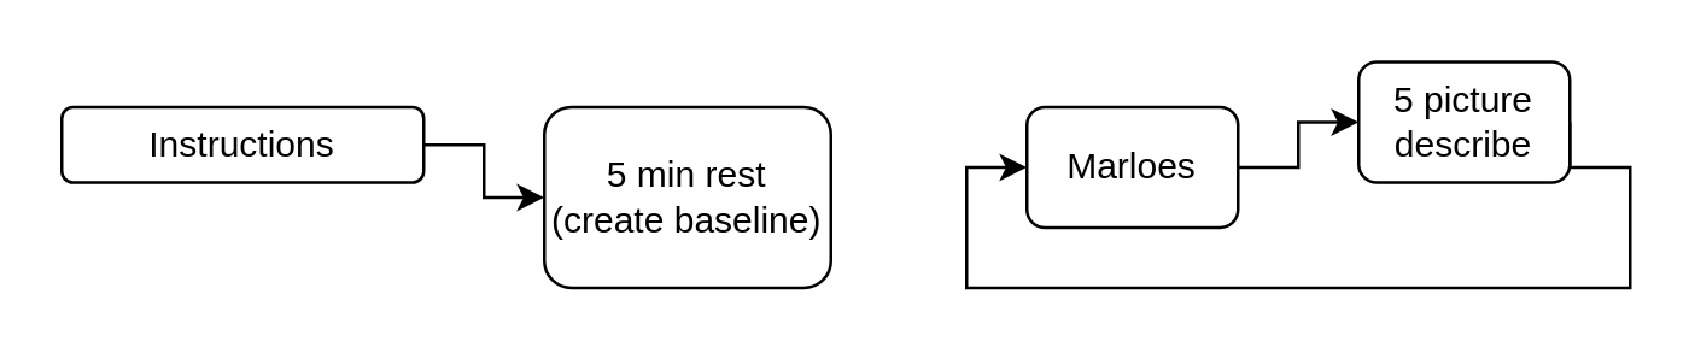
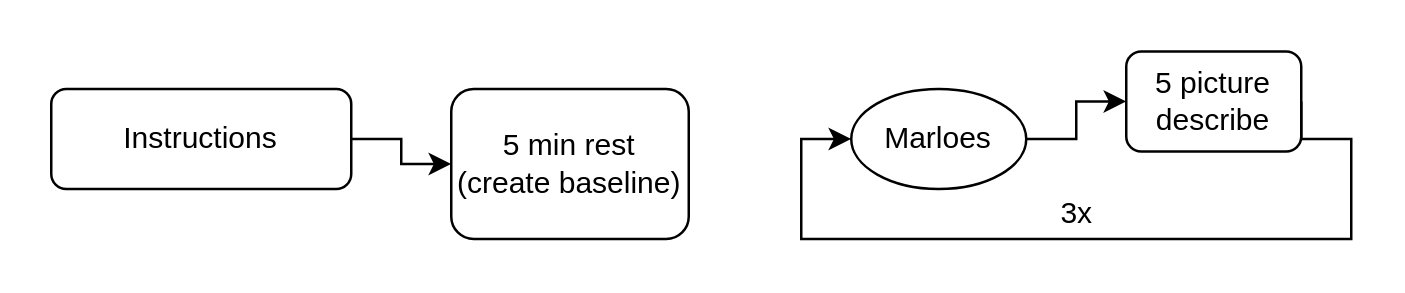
- <mxCell id="3" value="Instructions" style="rounded=1;whiteSpace=wrap;html=1;fontSize=12;glass=0;strokeWidth=1;shadow=0;" parent="1" vertex="1"><mxGeometry x="20" y="35" width="120" height="25" as="geometry" /></mxCell>
+ <mxCell id="3" value="Instructions" style="rounded=1;whiteSpace=wrap;html=1;fontSize=12;glass=0;strokeWidth=1;shadow=0;" parent="1" vertex="1"><mxGeometry x="20" y="35" width="120" height="40" as="geometry" /></mxCell>
- <mxCell id="6" value="Marloes" style="rounded=1;whiteSpace=wrap;html=1;fontSize=12;glass=0;strokeWidth=1;shadow=0;" vertex="1" parent="1"><mxGeometry x="340" y="35" width="70" height="40" as="geometry" /></mxCell>
+ <mxCell id="6" value="Marloes" style="ellipse;whiteSpace=wrap;html=1;fontSize=12;glass=0;strokeWidth=1;shadow=0;" vertex="1" parent="1"><mxGeometry x="340" y="35" width="70" height="40" as="geometry" /></mxCell>
+ <mxCell id="9" value="3x" style="text;html=1;align=center;verticalAlign=middle;resizable=0;points=[];autosize=1;" vertex="1" parent="1"><mxGeometry x="415" y="75" width="30" height="20" as="geometry" /></mxCell>
